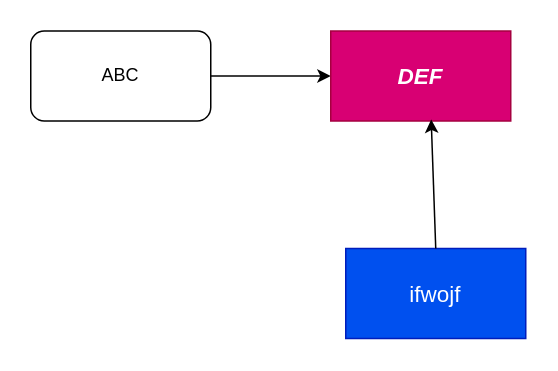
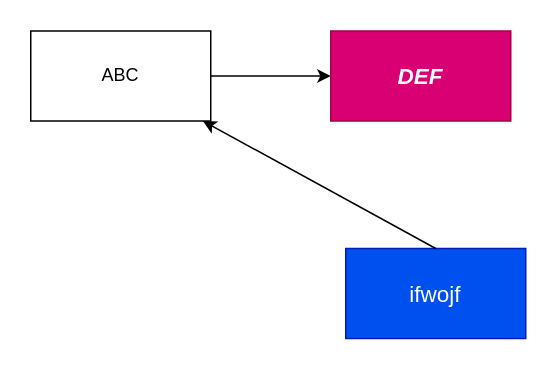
- <mxCell id="2" value="ABC" style="whiteSpace=wrap;html=1;rounded=1;" vertex="1" parent="1"><mxGeometry x="20" y="20" width="120" height="60" as="geometry" /></mxCell>
+ <mxCell id="2" value="ABC" style="rounded=0;whiteSpace=wrap;html=1;" vertex="1" parent="1"><mxGeometry x="20" y="20" width="120" height="60" as="geometry" /></mxCell>
- <mxCell id="6" value="" style="endArrow=classic;html=1;fontSize=15;entryX=0.558;entryY=0.983;entryDx=0;entryDy=0;entryPerimeter=0;exitX=0.5;exitY=0;exitDx=0;exitDy=0;" edge="1" parent="1" source="5" target="4"><mxGeometry width="50" height="50" relative="1" as="geometry"><mxPoint x="160" y="140" as="sourcePoint" /><mxPoint x="210" y="90" as="targetPoint" /></mxGeometry></mxCell>
+ <mxCell id="6" value="" style="endArrow=classic;html=1;fontSize=15;exitX=0.5;exitY=0;exitDx=0;exitDy=0;" edge="1" parent="1" source="5" target="2"><mxGeometry width="50" height="50" relative="1" as="geometry"><mxPoint x="160" y="140" as="sourcePoint" /><mxPoint x="210" y="90" as="targetPoint" /></mxGeometry></mxCell>
